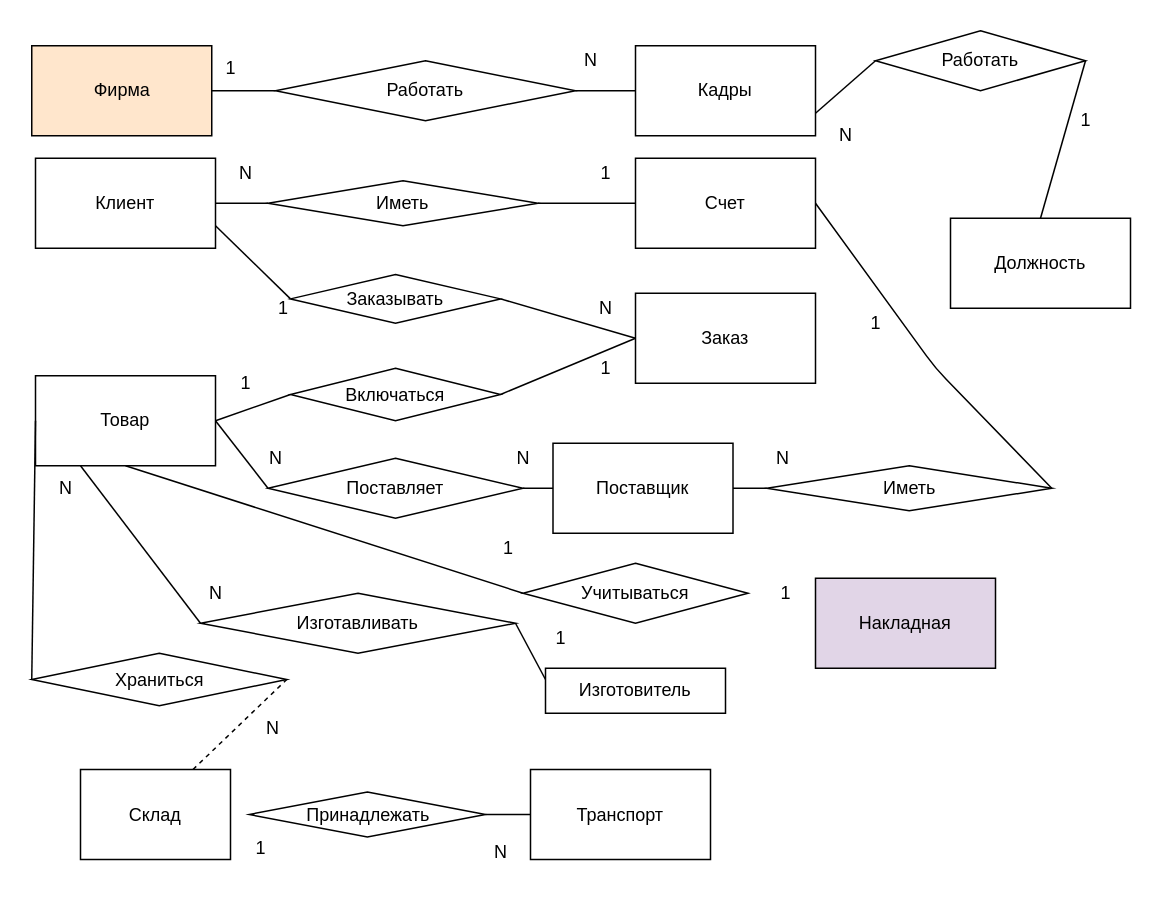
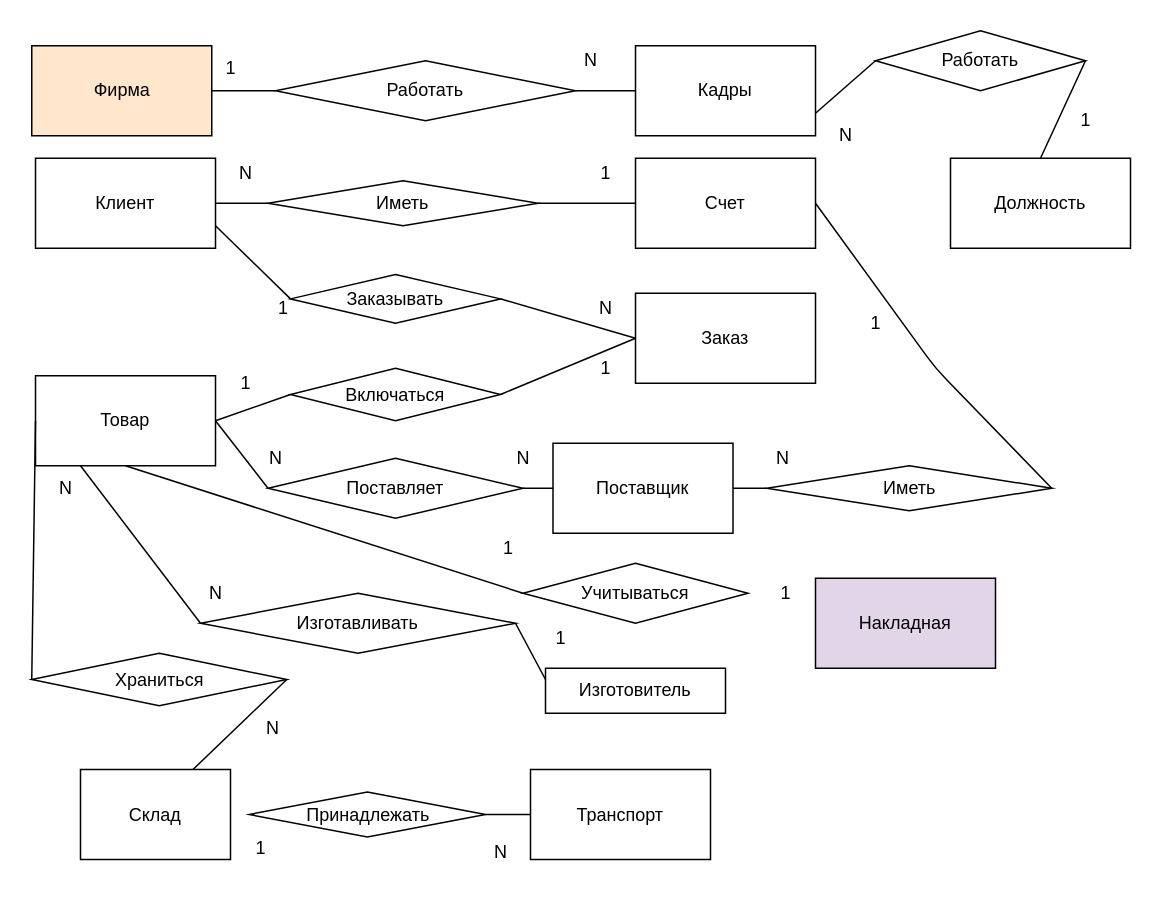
- <mxCell id="57" value="Должность" style="rounded=0;whiteSpace=wrap;html=1;" parent="1" vertex="1"><mxGeometry x="633" y="145" width="120" height="60" as="geometry" /></mxCell>
+ <mxCell id="57" value="Должность" style="rounded=0;whiteSpace=wrap;html=1;" parent="1" vertex="1"><mxGeometry x="633" y="105" width="120" height="60" as="geometry" /></mxCell>
- <mxCell id="25" value="" style="endArrow=none;html=1;entryX=1;entryY=0.5;entryDx=0;entryDy=0;exitX=0.75;exitY=0;exitDx=0;exitDy=0;dashed=1;" parent="1" source="8" target="23" edge="1"><mxGeometry width="50" height="50" relative="1" as="geometry"><mxPoint x="193" y="425" as="sourcePoint" /><mxPoint x="713" y="485" as="targetPoint" /></mxGeometry></mxCell>
+ <mxCell id="25" value="" style="endArrow=none;html=1;entryX=1;entryY=0.5;entryDx=0;entryDy=0;exitX=0.75;exitY=0;exitDx=0;exitDy=0;" parent="1" source="8" target="23" edge="1"><mxGeometry width="50" height="50" relative="1" as="geometry"><mxPoint x="193" y="425" as="sourcePoint" /><mxPoint x="713" y="485" as="targetPoint" /></mxGeometry></mxCell>
